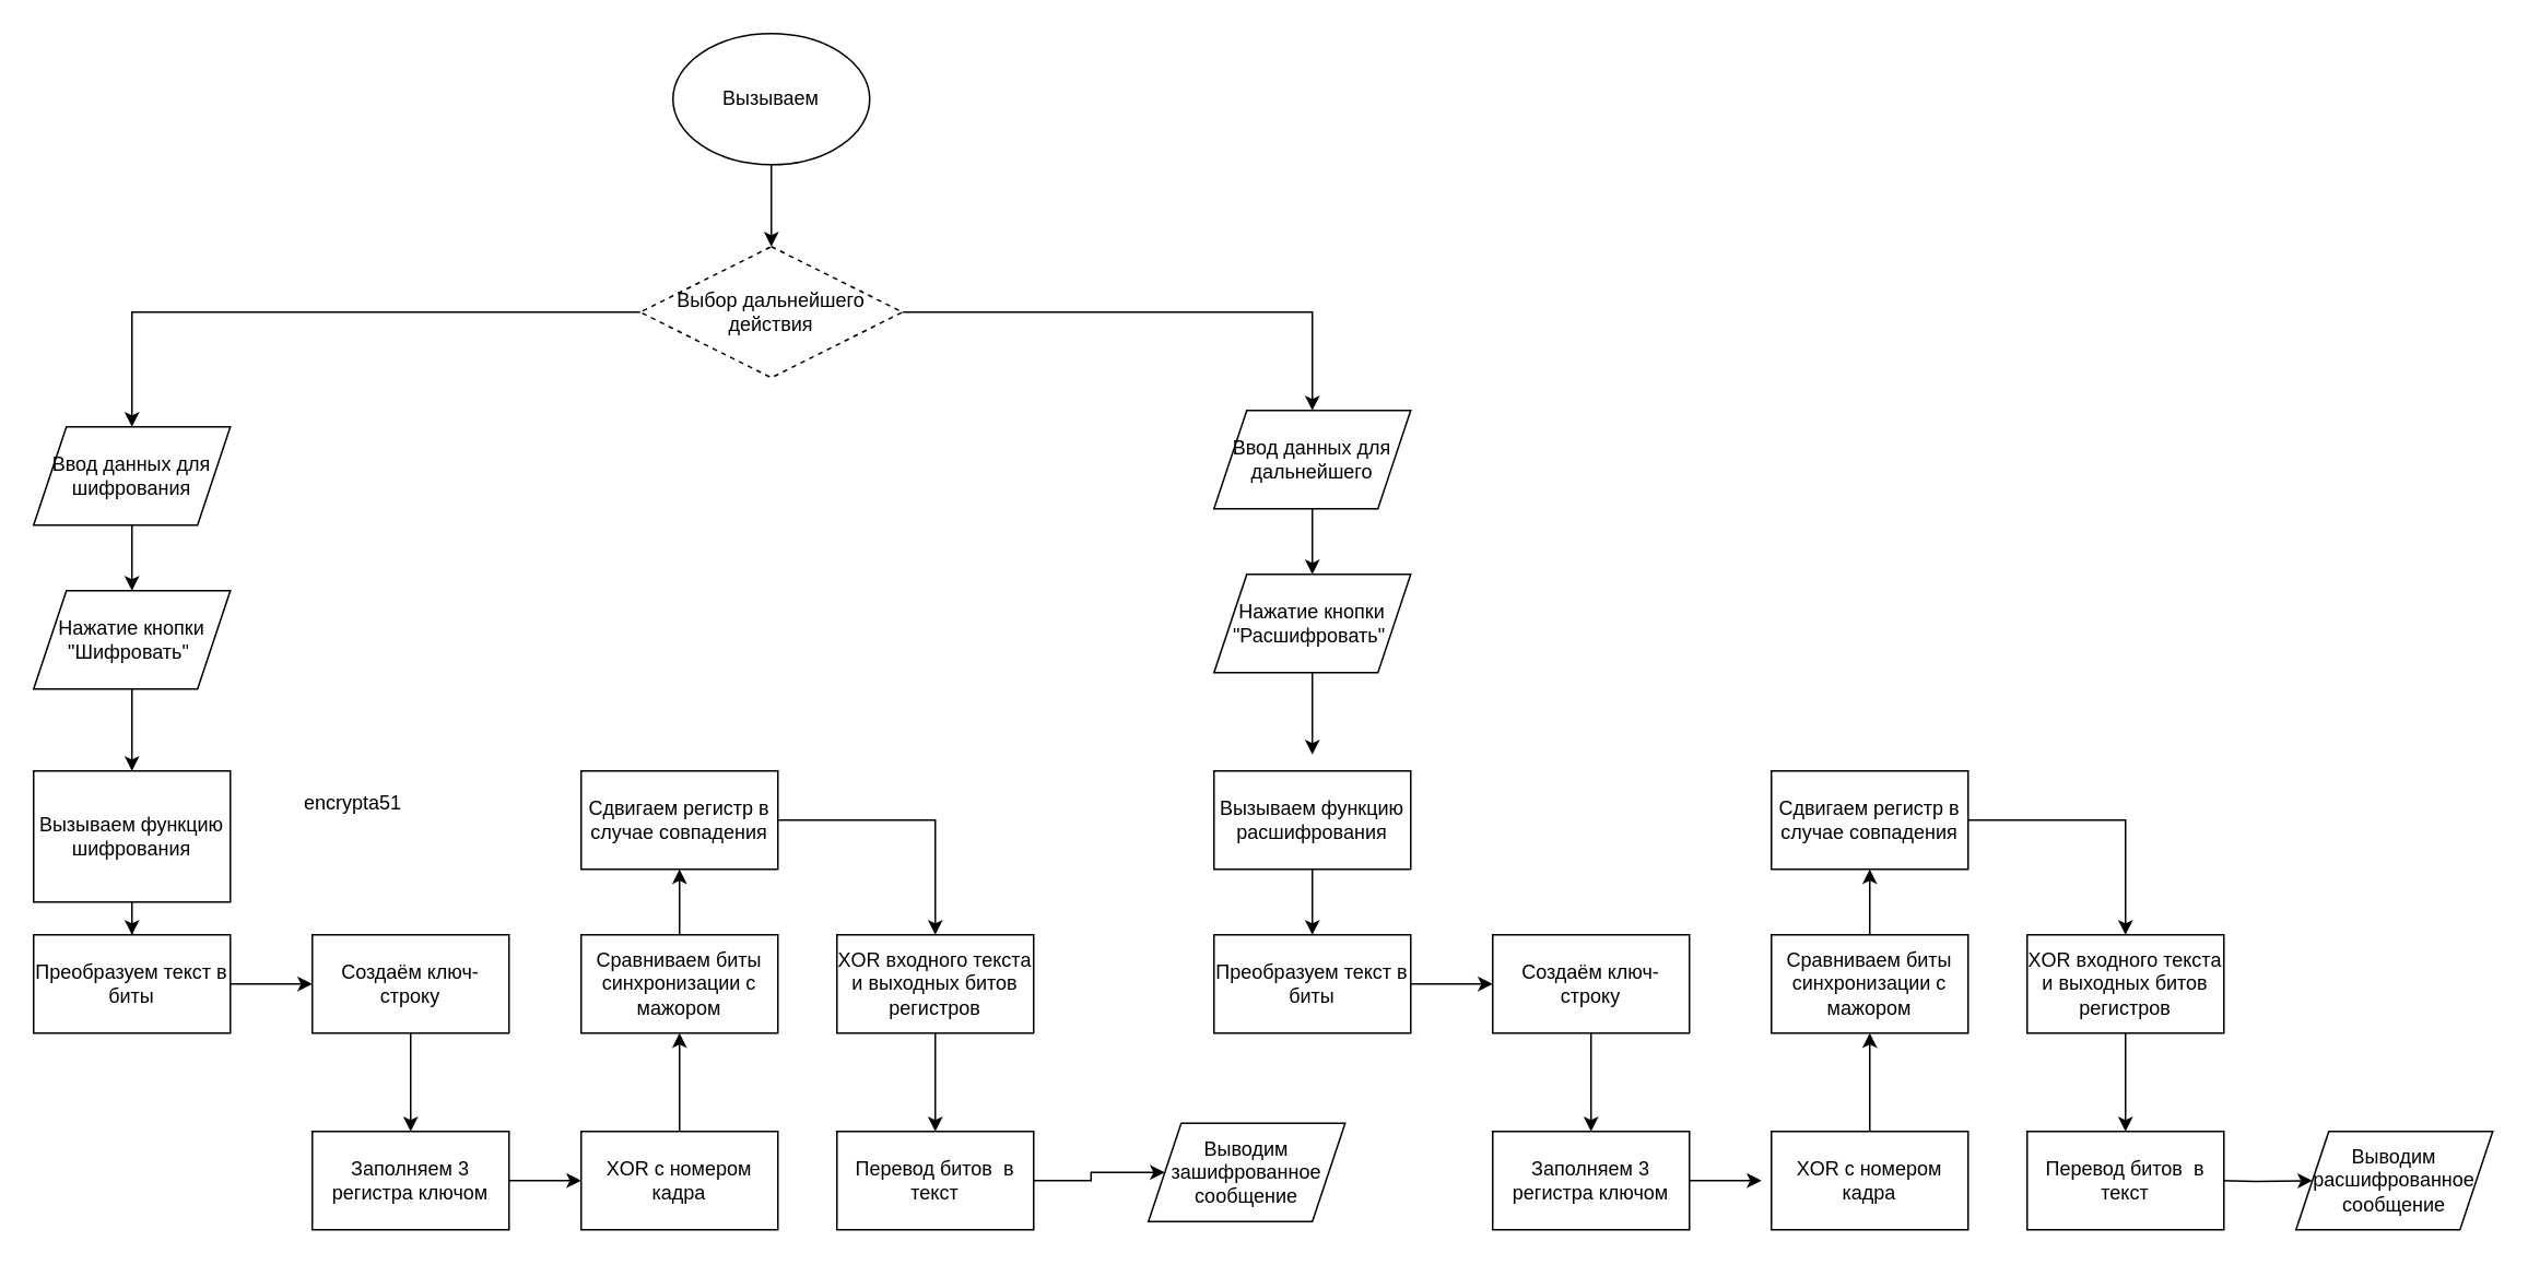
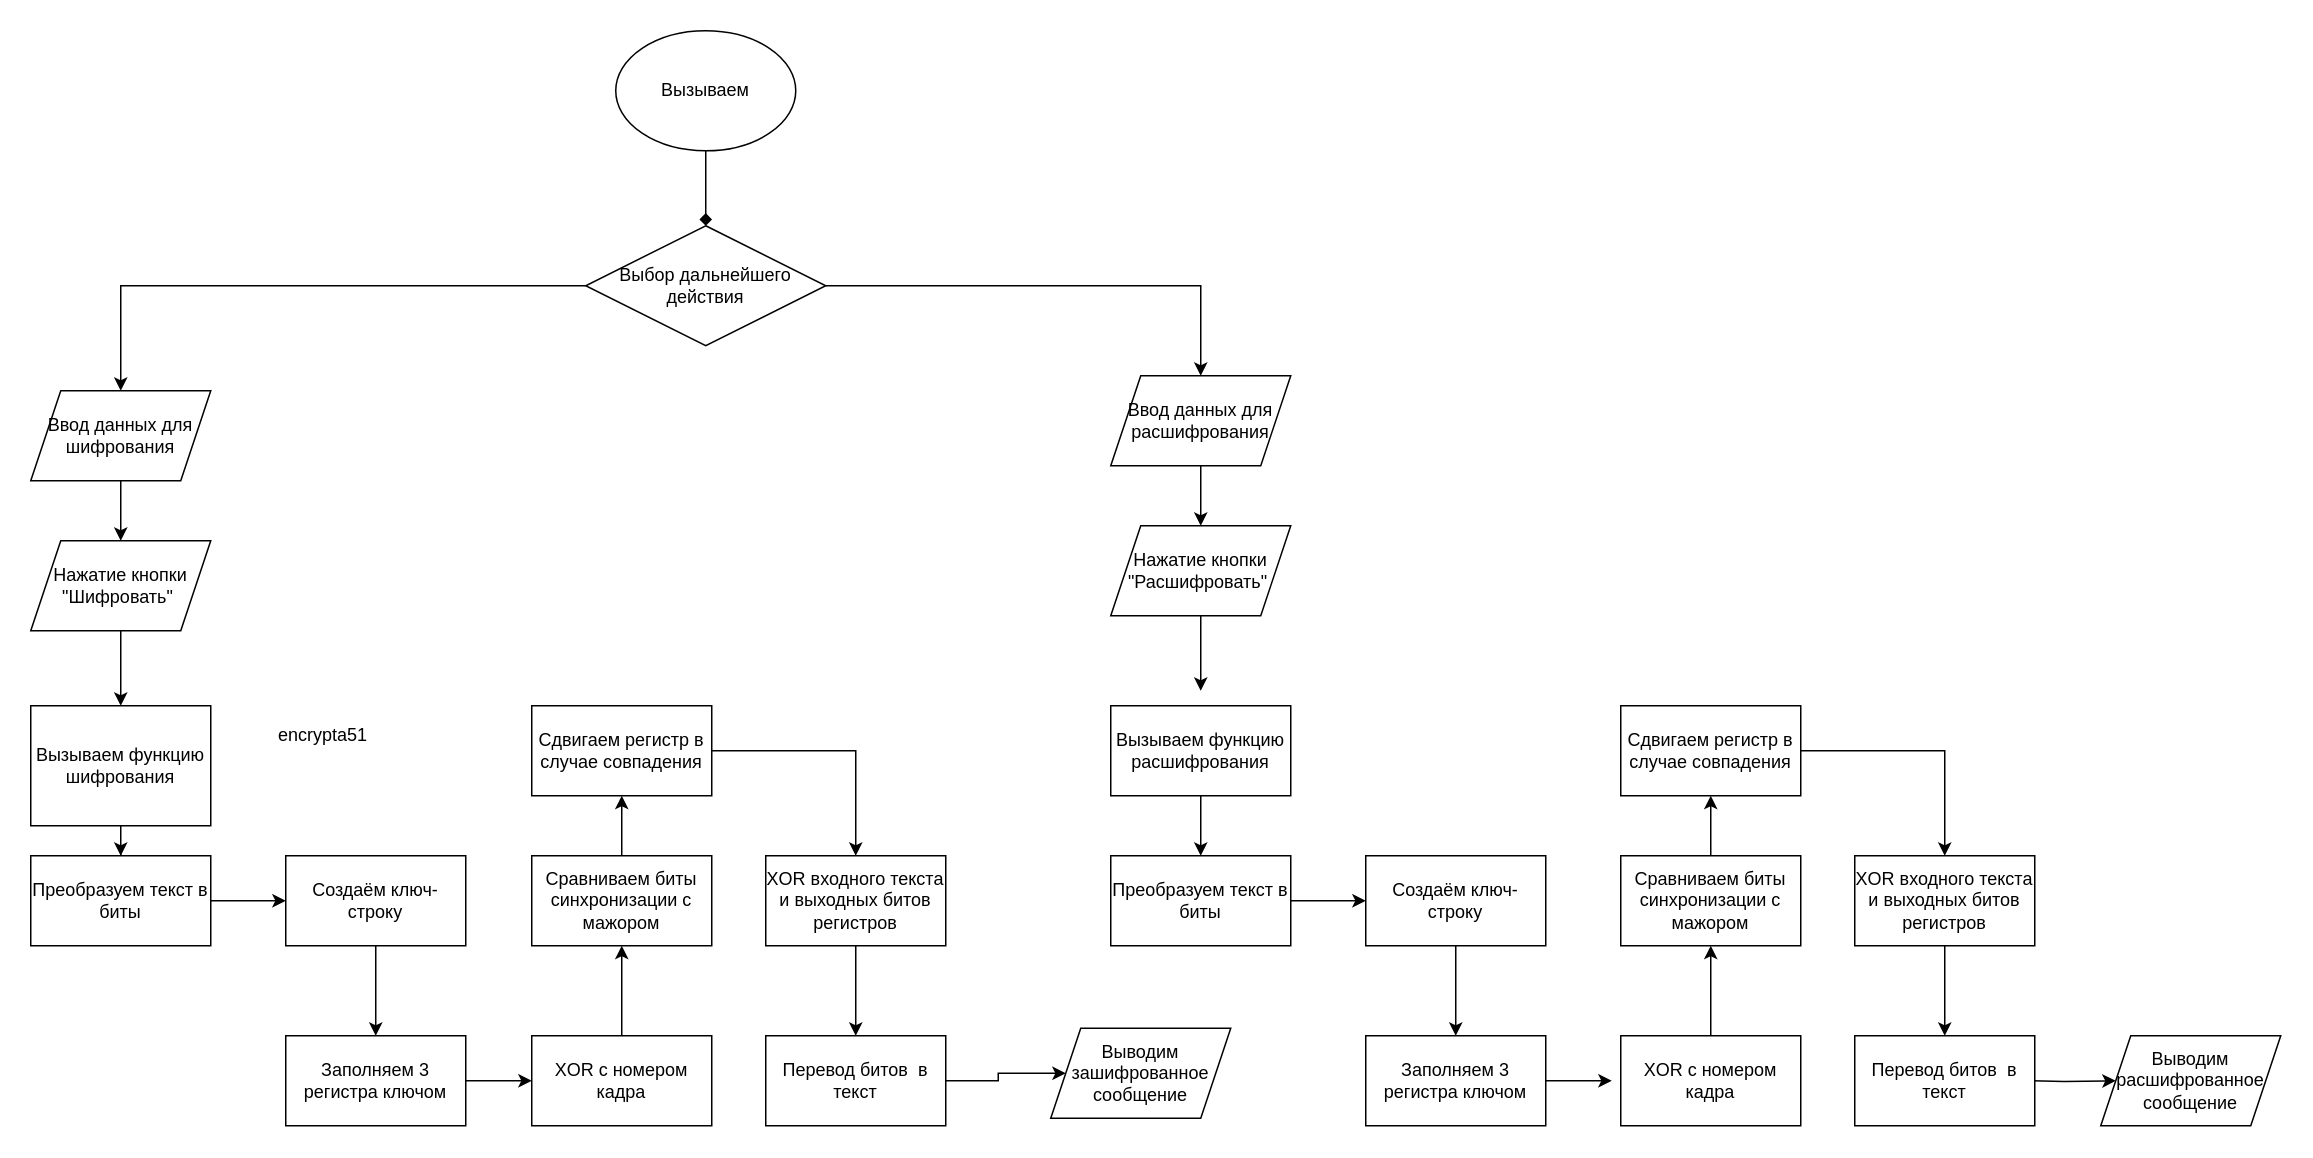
- <mxCell id="2" value="" style="edgeStyle=orthogonalEdgeStyle;rounded=0;orthogonalLoop=1;jettySize=auto;html=1;" parent="1" source="3" target="6" edge="1"><mxGeometry relative="1" as="geometry" /></mxCell>
+ <mxCell id="2" value="" style="edgeStyle=orthogonalEdgeStyle;rounded=0;orthogonalLoop=1;jettySize=auto;html=1;endArrow=diamond;" parent="1" source="3" target="6" edge="1"><mxGeometry relative="1" as="geometry" /></mxCell>
- <mxCell id="6" value="Выбор дальнейшего действия" style="rhombus;whiteSpace=wrap;html=1;dashed=1;" parent="1" vertex="1"><mxGeometry x="390" y="150" width="160" height="80" as="geometry" /></mxCell>
+ <mxCell id="6" value="Выбор дальнейшего действия" style="rhombus;whiteSpace=wrap;html=1;" parent="1" vertex="1"><mxGeometry x="390" y="150" width="160" height="80" as="geometry" /></mxCell>
- <mxCell id="10" value="Ввод данных для дальнейшего" style="shape=parallelogram;perimeter=parallelogramPerimeter;whiteSpace=wrap;html=1;fixedSize=1;" parent="1" vertex="1"><mxGeometry x="740" y="250" width="120" height="60" as="geometry" /></mxCell>
+ <mxCell id="10" value="Ввод данных для расшифрования" style="shape=parallelogram;perimeter=parallelogramPerimeter;whiteSpace=wrap;html=1;fixedSize=1;" parent="1" vertex="1"><mxGeometry x="740" y="250" width="120" height="60" as="geometry" /></mxCell>
